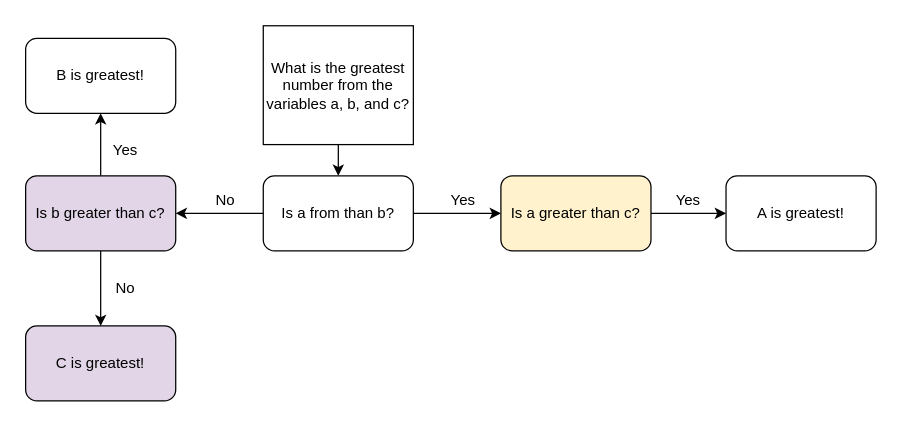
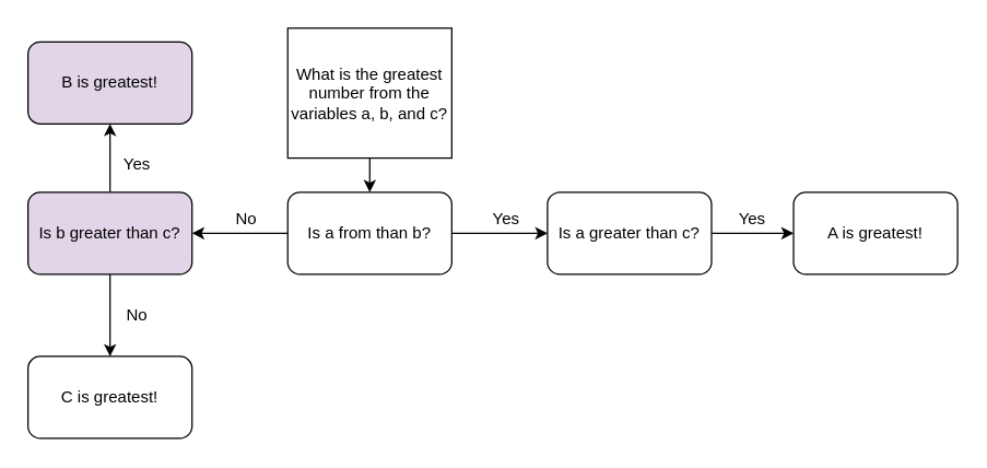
- <mxCell id="16" value="B is greatest!" style="rounded=1;whiteSpace=wrap;html=1;" parent="1" vertex="1"><mxGeometry x="20" y="30" width="120" height="60" as="geometry" /></mxCell>
+ <mxCell id="16" value="B is greatest!" style="rounded=1;whiteSpace=wrap;html=1;fillColor=#e1d5e7;" parent="1" vertex="1"><mxGeometry x="20" y="30" width="120" height="60" as="geometry" /></mxCell>
- <mxCell id="10" value="Is a greater than c?" style="rounded=1;whiteSpace=wrap;html=1;fillColor=#fff2cc;" parent="1" vertex="1"><mxGeometry x="400" y="140" width="120" height="60" as="geometry" /></mxCell>
+ <mxCell id="10" value="Is a greater than c?" style="rounded=1;whiteSpace=wrap;html=1;" parent="1" vertex="1"><mxGeometry x="400" y="140" width="120" height="60" as="geometry" /></mxCell>
- <mxCell id="19" value="C is greatest!" style="rounded=1;whiteSpace=wrap;html=1;fillColor=#e1d5e7;" parent="1" vertex="1"><mxGeometry x="20" y="260" width="120" height="60" as="geometry" /></mxCell>
+ <mxCell id="19" value="C is greatest!" style="rounded=1;whiteSpace=wrap;html=1;" parent="1" vertex="1"><mxGeometry x="20" y="260" width="120" height="60" as="geometry" /></mxCell>
